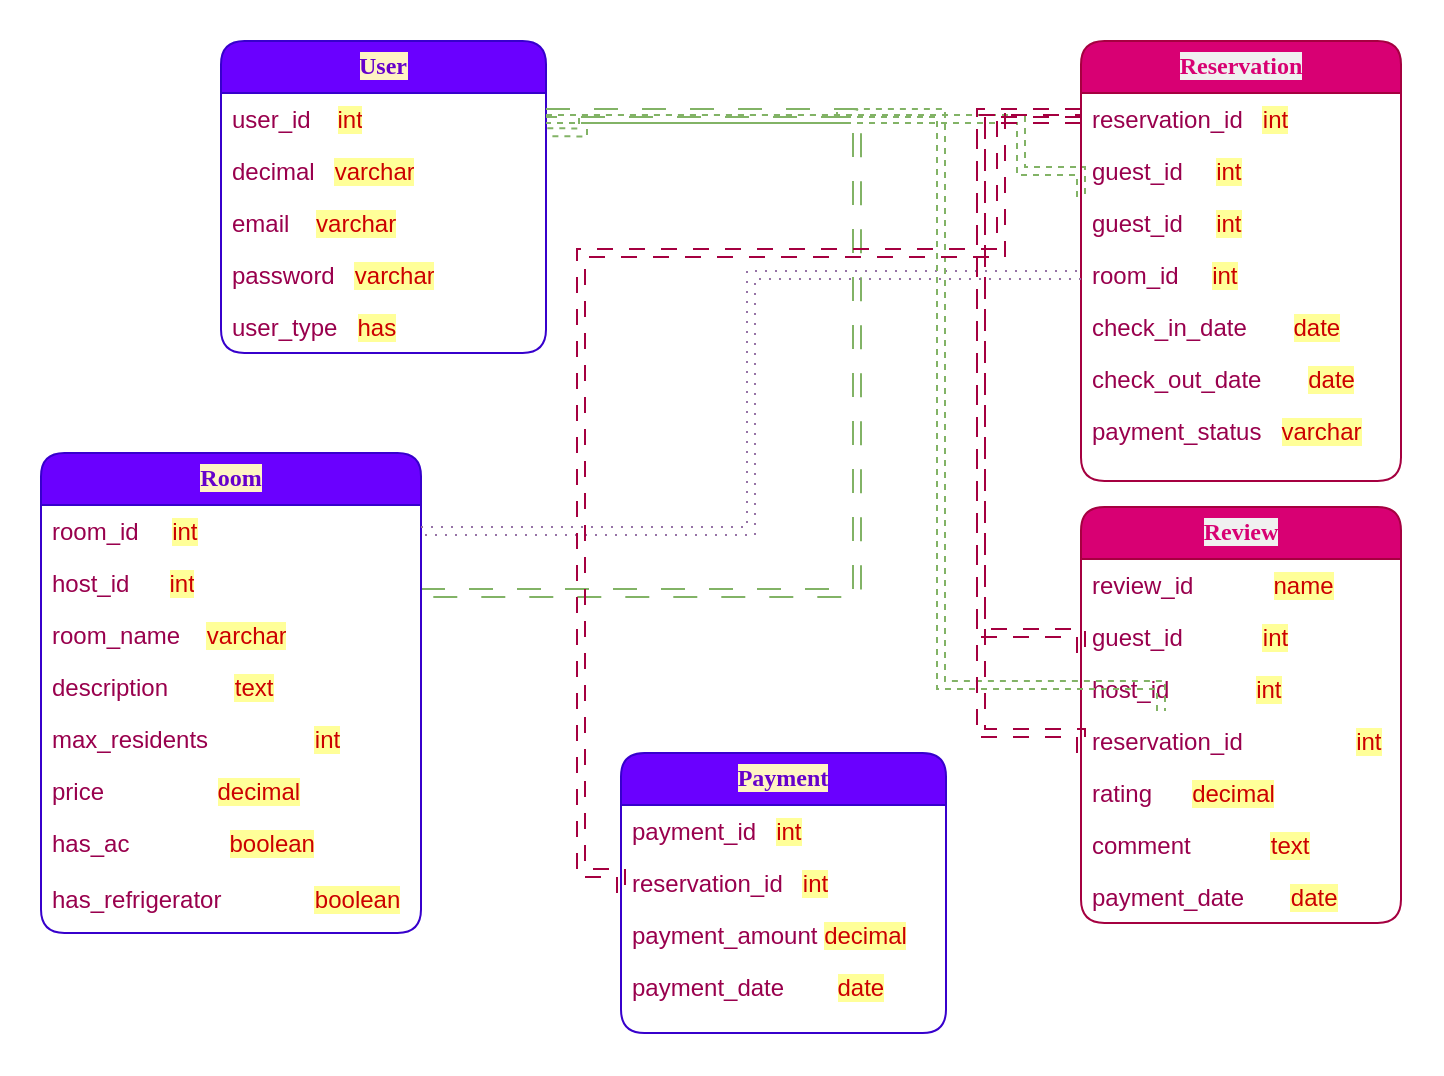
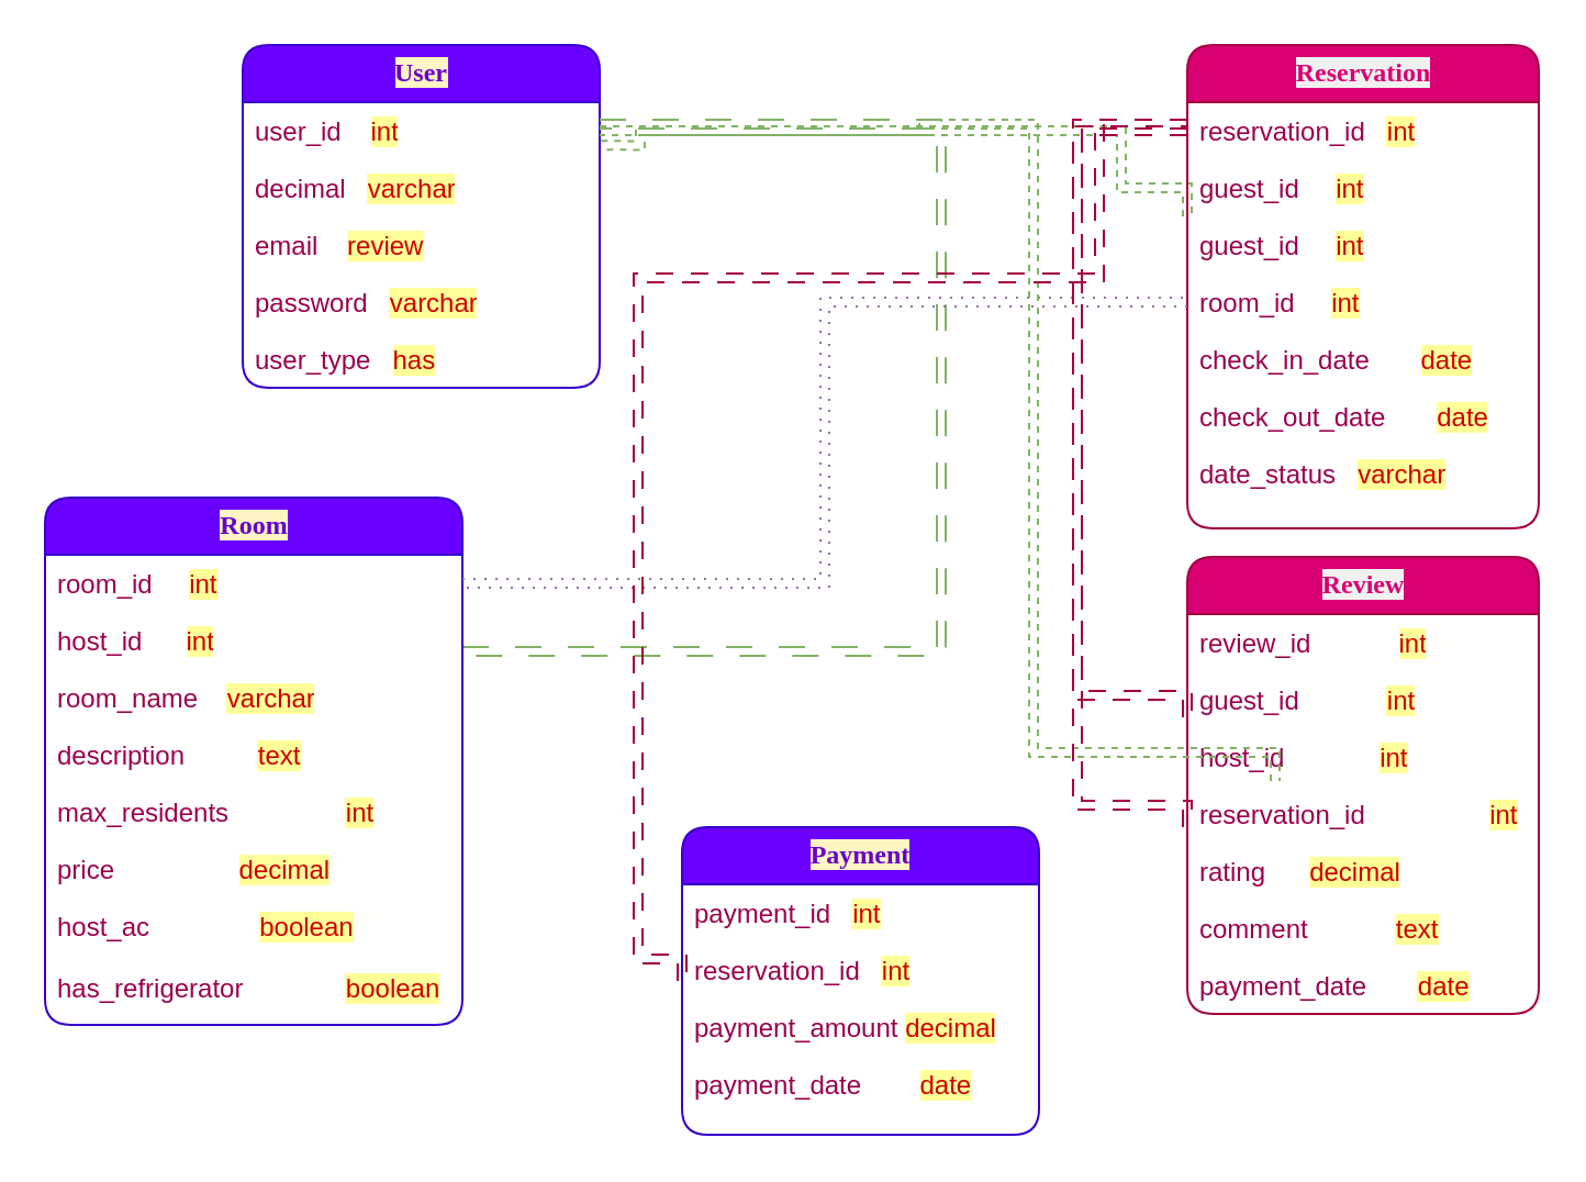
- <mxCell id="5" value="&lt;font color=&quot;#99004d&quot;&gt;email &lt;span style=&quot;white-space: pre;&quot;&gt; &lt;/span&gt;&lt;span style=&quot;white-space: pre;&quot;&gt; &lt;/span&gt;&lt;span style=&quot;white-space: pre;&quot;&gt; &lt;/span&gt;&lt;/font&gt;&lt;font style=&quot;background-color: rgb(255, 255, 153);&quot; color=&quot;#cc0000&quot;&gt;varchar&lt;/font&gt;" style="text;html=1;strokeColor=none;fillColor=none;spacingLeft=4;spacingRight=4;whiteSpace=wrap;overflow=hidden;rotatable=0;points=[[0,0.5],[1,0.5]];portConstraint=eastwest;" parent="2" vertex="1"><mxGeometry y="78" width="162.5" height="26" as="geometry" /></mxCell>
+ <mxCell id="5" value="&lt;font color=&quot;#99004d&quot;&gt;email &lt;span style=&quot;white-space: pre;&quot;&gt; &lt;/span&gt;&lt;span style=&quot;white-space: pre;&quot;&gt; &lt;/span&gt;&lt;span style=&quot;white-space: pre;&quot;&gt; &lt;/span&gt;&lt;/font&gt;&lt;font style=&quot;background-color: rgb(255, 255, 153);&quot; color=&quot;#cc0000&quot;&gt;review&lt;/font&gt;" style="text;html=1;strokeColor=none;fillColor=none;spacingLeft=4;spacingRight=4;whiteSpace=wrap;overflow=hidden;rotatable=0;points=[[0,0.5],[1,0.5]];portConstraint=eastwest;" parent="2" vertex="1"><mxGeometry y="78" width="162.5" height="26" as="geometry" /></mxCell>
- <mxCell id="15" value="&lt;font color=&quot;#99004d&quot;&gt;payment_status&amp;nbsp;&lt;span style=&quot;white-space: pre;&quot;&gt; &lt;/span&gt;&amp;nbsp;&lt;/font&gt;&lt;font style=&quot;background-color: rgb(255, 255, 153);&quot; color=&quot;#cc0000&quot;&gt;varchar&lt;/font&gt;" style="text;html=1;strokeColor=none;fillColor=none;spacingLeft=4;spacingRight=4;whiteSpace=wrap;overflow=hidden;rotatable=0;points=[[0,0.5],[1,0.5]];portConstraint=eastwest;" vertex="1" parent="8"><mxGeometry y="182" width="160" height="38" as="geometry" /></mxCell>
+ <mxCell id="15" value="&lt;font color=&quot;#99004d&quot;&gt;date_status&amp;nbsp;&lt;span style=&quot;white-space: pre;&quot;&gt; &lt;/span&gt;&amp;nbsp;&lt;/font&gt;&lt;font style=&quot;background-color: rgb(255, 255, 153);&quot; color=&quot;#cc0000&quot;&gt;varchar&lt;/font&gt;" style="text;html=1;strokeColor=none;fillColor=none;spacingLeft=4;spacingRight=4;whiteSpace=wrap;overflow=hidden;rotatable=0;points=[[0,0.5],[1,0.5]];portConstraint=eastwest;" vertex="1" parent="8"><mxGeometry y="182" width="160" height="38" as="geometry" /></mxCell>
- <mxCell id="29" value="&lt;font color=&quot;#99004d&quot;&gt;review_id &amp;nbsp;&lt;span style=&quot;white-space: pre;&quot;&gt;&amp;nbsp;&amp;nbsp;&amp;nbsp;&amp;nbsp;&lt;/span&gt;&lt;span style=&quot;white-space: pre;&quot;&gt;&amp;nbsp;&amp;nbsp;&amp;nbsp;&amp;nbsp;&lt;span style=&quot;white-space: pre;&quot;&gt; &lt;/span&gt;&lt;span style=&quot;white-space: pre;&quot;&gt; &lt;/span&gt;&lt;/span&gt;&lt;/font&gt;&lt;font style=&quot;background-color: rgb(255, 255, 153);&quot; color=&quot;#cc0000&quot;&gt;name&lt;/font&gt;" style="text;html=1;strokeColor=none;fillColor=none;spacingLeft=4;spacingRight=4;whiteSpace=wrap;overflow=hidden;rotatable=0;points=[[0,0.5],[1,0.5]];portConstraint=eastwest;" vertex="1" parent="28"><mxGeometry y="26" width="160" height="26" as="geometry" /></mxCell>
+ <mxCell id="29" value="&lt;font color=&quot;#99004d&quot;&gt;review_id &amp;nbsp;&lt;span style=&quot;white-space: pre;&quot;&gt;&amp;nbsp;&amp;nbsp;&amp;nbsp;&amp;nbsp;&lt;/span&gt;&lt;span style=&quot;white-space: pre;&quot;&gt;&amp;nbsp;&amp;nbsp;&amp;nbsp;&amp;nbsp;&lt;span style=&quot;white-space: pre;&quot;&gt; &lt;/span&gt;&lt;span style=&quot;white-space: pre;&quot;&gt; &lt;/span&gt;&lt;/span&gt;&lt;/font&gt;&lt;font style=&quot;background-color: rgb(255, 255, 153);&quot; color=&quot;#cc0000&quot;&gt;int&lt;/font&gt;" style="text;html=1;strokeColor=none;fillColor=none;spacingLeft=4;spacingRight=4;whiteSpace=wrap;overflow=hidden;rotatable=0;points=[[0,0.5],[1,0.5]];portConstraint=eastwest;" vertex="1" parent="28"><mxGeometry y="26" width="160" height="26" as="geometry" /></mxCell>
- <mxCell id="24" value="&lt;font color=&quot;#99004d&quot;&gt;has_ac&amp;nbsp;&lt;/font&gt;&lt;span style=&quot;color: rgb(153, 0, 77);&quot;&gt;&lt;span style=&quot;white-space: pre;&quot;&gt;&amp;nbsp;&amp;nbsp;&amp;nbsp;&amp;nbsp;&lt;/span&gt;&lt;/span&gt;&lt;span style=&quot;color: rgb(153, 0, 77); white-space: pre;&quot;&gt;&amp;nbsp;&amp;nbsp;&amp;nbsp;&amp;nbsp;&lt;/span&gt;&lt;span style=&quot;white-space: pre;&quot;&gt;&lt;font color=&quot;#99004d&quot;&gt;&amp;nbsp;&amp;nbsp;&amp;nbsp;&amp;nbsp;&lt;/font&gt;&lt;span style=&quot;color: rgb(153, 0, 77); white-space: pre;&quot;&gt; &lt;/span&gt;&lt;span style=&quot;color: rgb(153, 0, 77); white-space: pre;&quot;&gt; &lt;/span&gt;&lt;font color=&quot;#cc0000&quot;&gt;&lt;span style=&quot;background-color: rgb(255, 255, 153);&quot;&gt;boolean&lt;/span&gt;&lt;/font&gt;&lt;/span&gt;" style="text;html=1;strokeColor=none;fillColor=none;spacingLeft=4;spacingRight=4;whiteSpace=wrap;overflow=hidden;rotatable=0;points=[[0,0.5],[1,0.5]];portConstraint=eastwest;" vertex="1" parent="17"><mxGeometry y="182" width="190" height="28" as="geometry" /></mxCell>
+ <mxCell id="24" value="&lt;font color=&quot;#99004d&quot;&gt;host_ac&amp;nbsp;&lt;/font&gt;&lt;span style=&quot;color: rgb(153, 0, 77);&quot;&gt;&lt;span style=&quot;white-space: pre;&quot;&gt;&amp;nbsp;&amp;nbsp;&amp;nbsp;&amp;nbsp;&lt;/span&gt;&lt;/span&gt;&lt;span style=&quot;color: rgb(153, 0, 77); white-space: pre;&quot;&gt;&amp;nbsp;&amp;nbsp;&amp;nbsp;&amp;nbsp;&lt;/span&gt;&lt;span style=&quot;white-space: pre;&quot;&gt;&lt;font color=&quot;#99004d&quot;&gt;&amp;nbsp;&amp;nbsp;&amp;nbsp;&amp;nbsp;&lt;/font&gt;&lt;span style=&quot;color: rgb(153, 0, 77); white-space: pre;&quot;&gt; &lt;/span&gt;&lt;span style=&quot;color: rgb(153, 0, 77); white-space: pre;&quot;&gt; &lt;/span&gt;&lt;font color=&quot;#cc0000&quot;&gt;&lt;span style=&quot;background-color: rgb(255, 255, 153);&quot;&gt;boolean&lt;/span&gt;&lt;/font&gt;&lt;/span&gt;" style="text;html=1;strokeColor=none;fillColor=none;spacingLeft=4;spacingRight=4;whiteSpace=wrap;overflow=hidden;rotatable=0;points=[[0,0.5],[1,0.5]];portConstraint=eastwest;" vertex="1" parent="17"><mxGeometry y="182" width="190" height="28" as="geometry" /></mxCell>
